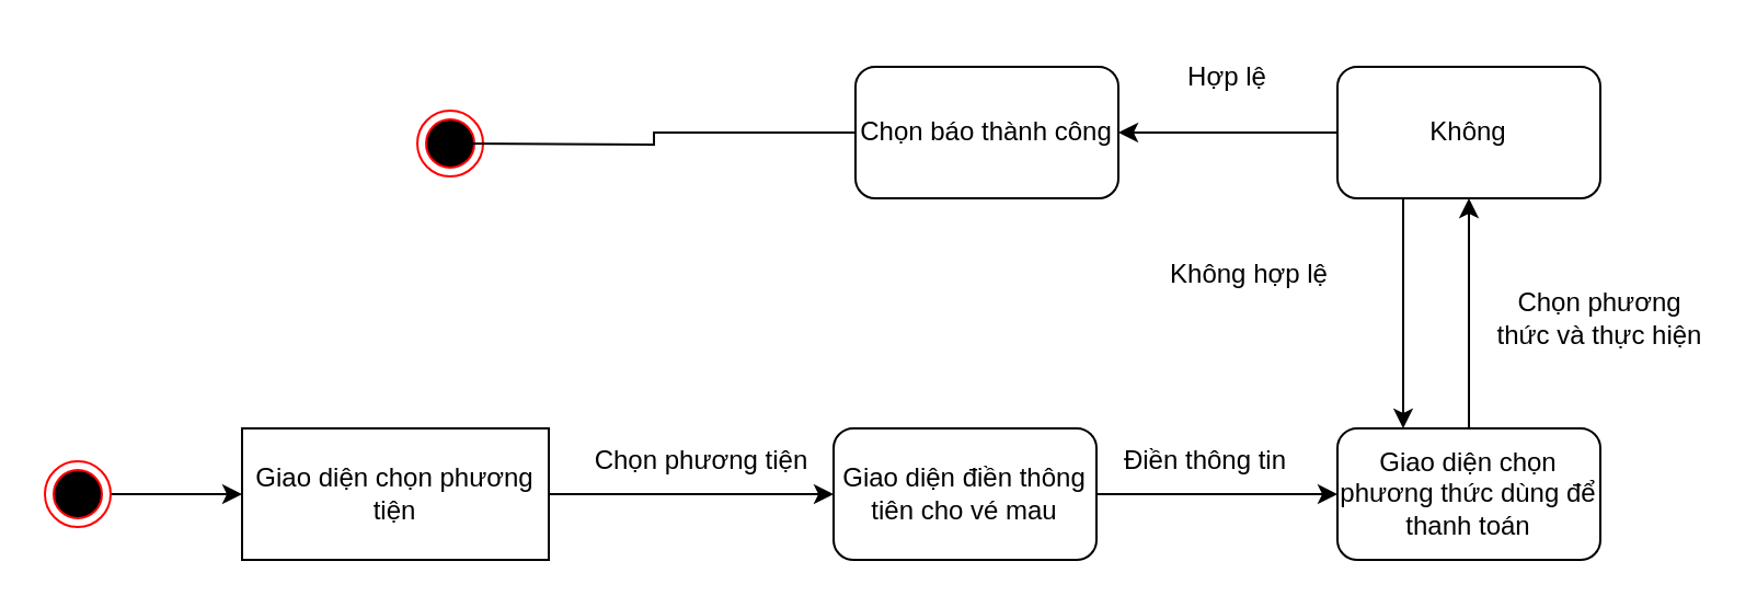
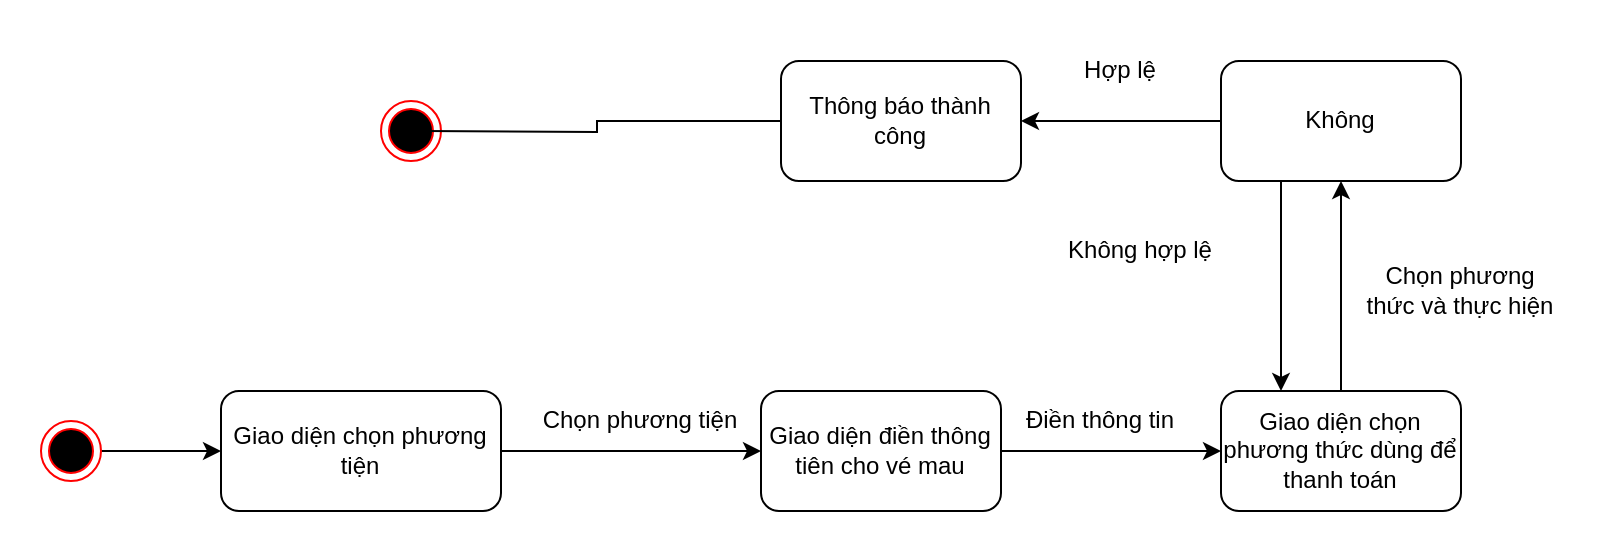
- <mxCell id="14" value="Chọn báo thành công" style="whiteSpace=wrap;html=1;rounded=1;" vertex="1" parent="1"><mxGeometry x="390" y="30" width="120" height="60" as="geometry" /></mxCell>
+ <mxCell id="14" value="Thông báo thành công" style="whiteSpace=wrap;html=1;rounded=1;" vertex="1" parent="1"><mxGeometry x="390" y="30" width="120" height="60" as="geometry" /></mxCell>
- <mxCell id="6" value="Giao diện chọn phương tiện" style="whiteSpace=wrap;html=1;rounded=0;" vertex="1" parent="1"><mxGeometry x="110" y="195" width="140" height="60" as="geometry" /></mxCell>
+ <mxCell id="6" value="Giao diện chọn phương tiện" style="rounded=1;whiteSpace=wrap;html=1;" vertex="1" parent="1"><mxGeometry x="110" y="195" width="140" height="60" as="geometry" /></mxCell>
